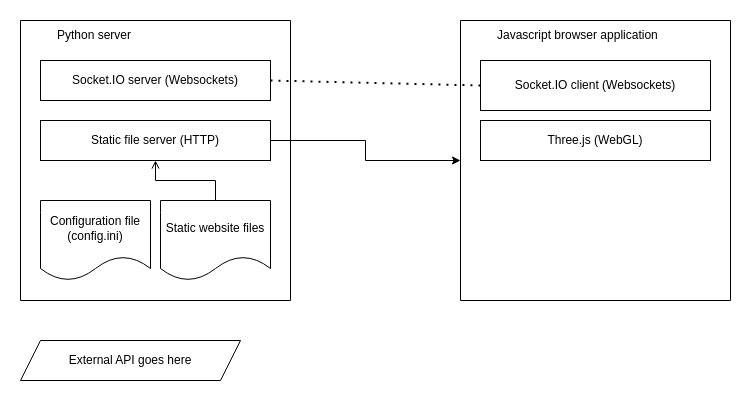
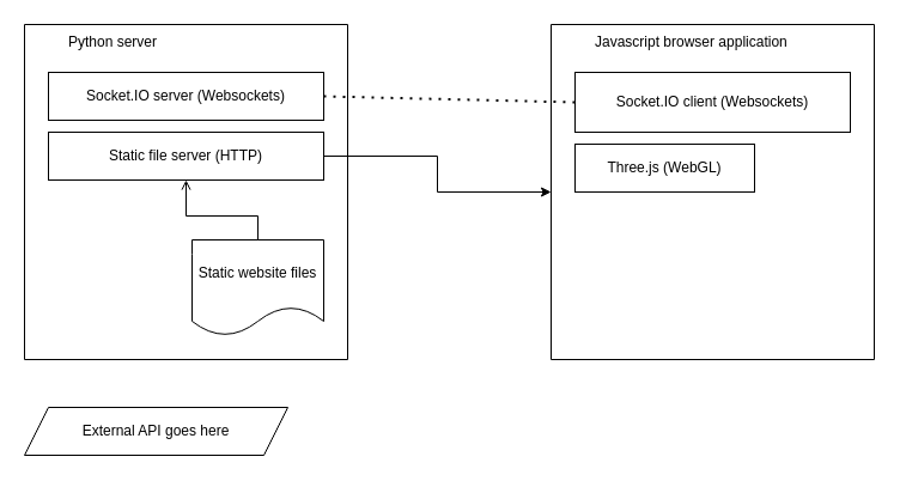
- <mxCell id="4" value="Static file server (HTTP)" style="rounded=0;whiteSpace=wrap;html=1;" vertex="1" parent="2"><mxGeometry x="20" y="100" width="230" height="40" as="geometry" /></mxCell>
+ <mxCell id="4" value="Static file server (HTTP)" style="rounded=0;whiteSpace=wrap;html=1;" vertex="1" parent="2"><mxGeometry x="20" y="90" width="230" height="40" as="geometry" /></mxCell>
- <mxCell id="11" value="Three.js (WebGL)" style="rounded=0;whiteSpace=wrap;html=1;" vertex="1" parent="9"><mxGeometry x="20" y="100" width="230" height="40" as="geometry" /></mxCell>
+ <mxCell id="11" value="Three.js (WebGL)" style="rounded=0;whiteSpace=wrap;html=1;" vertex="1" parent="9"><mxGeometry x="20" y="100" width="150" height="40" as="geometry" /></mxCell>
- <mxCell id="6" value="&lt;div&gt;Configuration file&lt;/div&gt;&lt;div&gt;(config.ini)&lt;br&gt;&lt;/div&gt;" style="shape=document;whiteSpace=wrap;html=1;boundedLbl=1;" vertex="1" parent="2"><mxGeometry x="20" y="180" width="110" height="80" as="geometry" /></mxCell>
